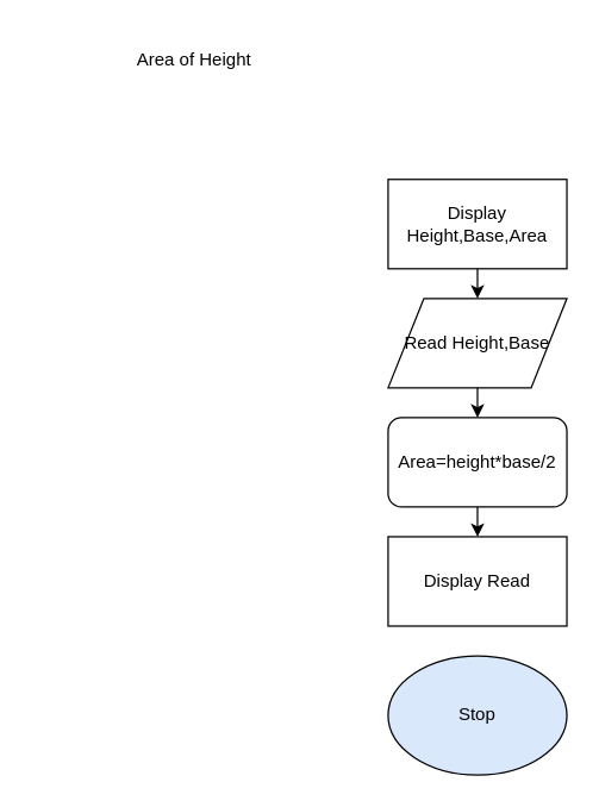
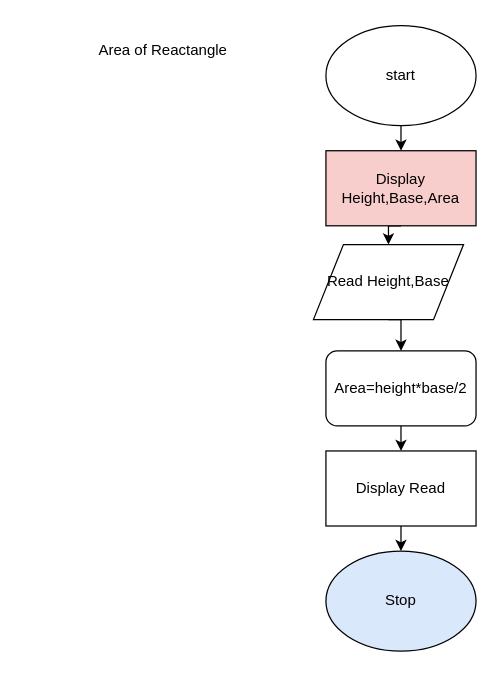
- <mxCell id="13" value="Area of Height" style="text;html=1;strokeColor=none;fillColor=none;align=center;verticalAlign=middle;whiteSpace=wrap;rounded=0;" vertex="1" parent="1"><mxGeometry x="20" y="30" width="220" height="20" as="geometry" /></mxCell>
+ <mxCell id="13" value="Area of Reactangle" style="text;html=1;strokeColor=none;fillColor=none;align=center;verticalAlign=middle;whiteSpace=wrap;rounded=0;" vertex="1" parent="1"><mxGeometry x="20" y="30" width="220" height="20" as="geometry" /></mxCell>
+ <mxCell id="3" value="start" style="ellipse;whiteSpace=wrap;html=1;" vertex="1" parent="1"><mxGeometry x="260" y="20" width="120" height="80" as="geometry" /></mxCell>
+ <mxCell id="2" style="edgeStyle=orthogonalEdgeStyle;rounded=0;orthogonalLoop=1;jettySize=auto;html=1;exitX=0.5;exitY=1;exitDx=0;exitDy=0;entryX=0.5;entryY=0;entryDx=0;entryDy=0;" edge="1" parent="1" source="3" target="5"><mxGeometry relative="1" as="geometry" /></mxCell>
- <mxCell id="5" value="Display Height,Base,Area" style="rounded=0;whiteSpace=wrap;html=1;" vertex="1" parent="1"><mxGeometry x="260" y="120" width="120" height="60" as="geometry" /></mxCell>
+ <mxCell id="5" value="Display Height,Base,Area" style="rounded=0;whiteSpace=wrap;html=1;fillColor=#f8cecc;" vertex="1" parent="1"><mxGeometry x="260" y="120" width="120" height="60" as="geometry" /></mxCell>
- <mxCell id="7" value="Read Height,Base" style="shape=parallelogram;perimeter=parallelogramPerimeter;whiteSpace=wrap;html=1;" vertex="1" parent="1"><mxGeometry x="260" y="200" width="120" height="60" as="geometry" /></mxCell>
+ <mxCell id="7" value="Read Height,Base" style="shape=parallelogram;perimeter=parallelogramPerimeter;whiteSpace=wrap;html=1;" vertex="1" parent="1"><mxGeometry x="250" y="195" width="120" height="60" as="geometry" /></mxCell>
+ <mxCell id="10" style="edgeStyle=orthogonalEdgeStyle;rounded=0;orthogonalLoop=1;jettySize=auto;html=1;exitX=0.5;exitY=1;exitDx=0;exitDy=0;entryX=0.5;entryY=0;entryDx=0;entryDy=0;" edge="1" parent="1" source="11" target="12"><mxGeometry relative="1" as="geometry" /></mxCell>
